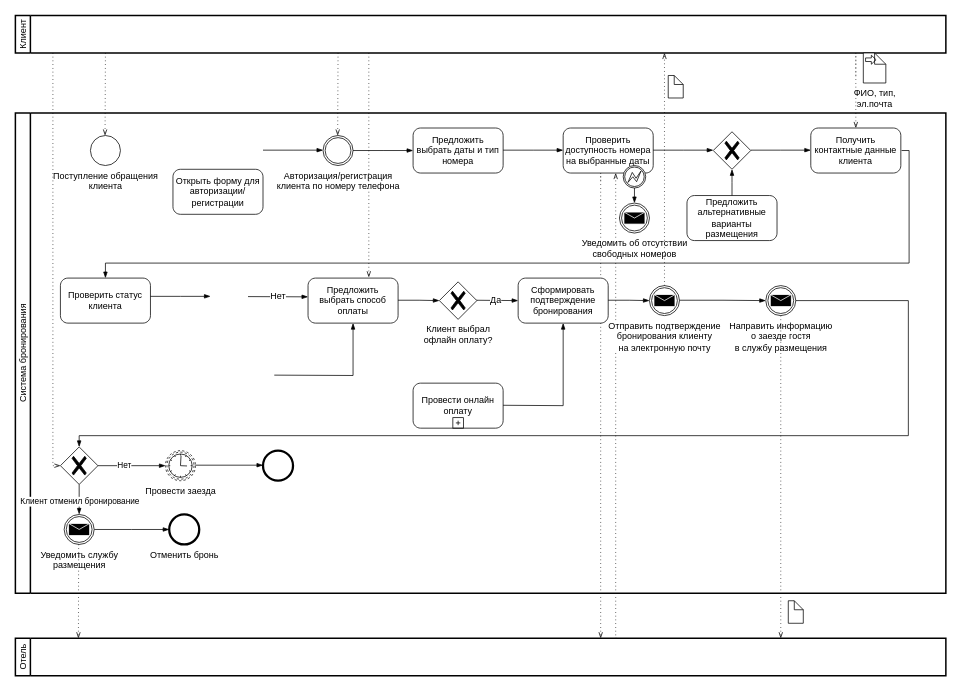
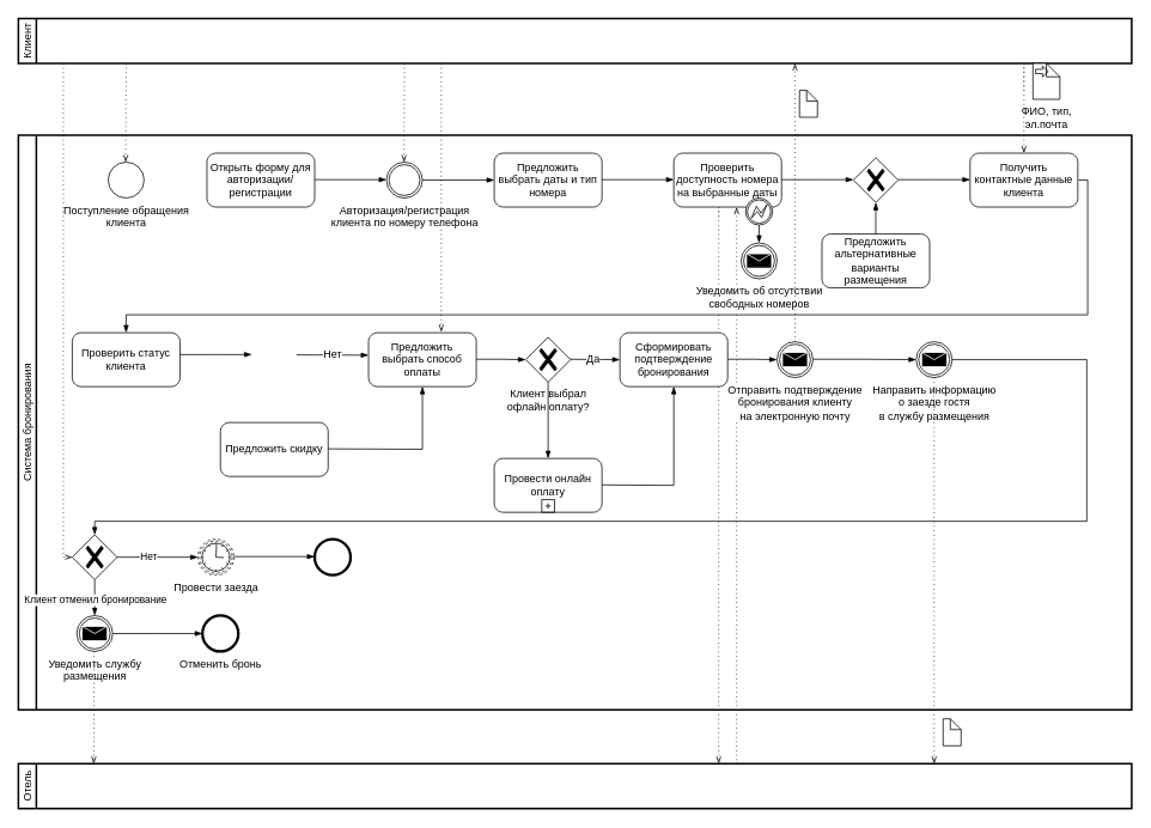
- <mxCell id="7" value="Открыть форму для авторизации/регистрации" style="points=[[0.25,0,0],[0.5,0,0],[0.75,0,0],[1,0.25,0],[1,0.5,0],[1,0.75,0],[0.75,1,0],[0.5,1,0],[0.25,1,0],[0,0.75,0],[0,0.5,0],[0,0.25,0]];shape=mxgraph.bpmn.task;whiteSpace=wrap;rectStyle=rounded;size=10;html=1;container=1;expand=0;collapsible=0;taskMarker=abstract;" vertex="1" parent="5"><mxGeometry x="210" y="75" width="120" height="60" as="geometry" /></mxCell>
+ <mxCell id="7" value="Открыть форму для авторизации/регистрации" style="points=[[0.25,0,0],[0.5,0,0],[0.75,0,0],[1,0.25,0],[1,0.5,0],[1,0.75,0],[0.75,1,0],[0.5,1,0],[0.25,1,0],[0,0.75,0],[0,0.5,0],[0,0.25,0]];shape=mxgraph.bpmn.task;whiteSpace=wrap;rectStyle=rounded;size=10;html=1;container=1;expand=0;collapsible=0;taskMarker=abstract;" vertex="1" parent="5"><mxGeometry x="210" y="20" width="120" height="60" as="geometry" /></mxCell>
+ <mxCell id="26" value="Предложить скидку" style="points=[[0.25,0,0],[0.5,0,0],[0.75,0,0],[1,0.25,0],[1,0.5,0],[1,0.75,0],[0.75,1,0],[0.5,1,0],[0.25,1,0],[0,0.75,0],[0,0.5,0],[0,0.25,0]];shape=mxgraph.bpmn.task;whiteSpace=wrap;rectStyle=rounded;size=10;html=1;container=1;expand=0;collapsible=0;taskMarker=abstract;" vertex="1" parent="5"><mxGeometry x="225" y="320" width="120" height="60" as="geometry" /></mxCell>
+ <mxCell id="55" value="" style="fontSize=12;html=1;endArrow=blockThin;endFill=1;rounded=0;exitX=0.5;exitY=1;exitDx=0;exitDy=0;exitPerimeter=0;entryX=0.5;entryY=0;entryDx=0;entryDy=0;entryPerimeter=0;" edge="1" parent="5" source="54" target="39"><mxGeometry width="160" relative="1" as="geometry"><mxPoint x="520" y="249.5" as="sourcePoint" /><mxPoint x="590" y="350" as="targetPoint" /></mxGeometry></mxCell>
